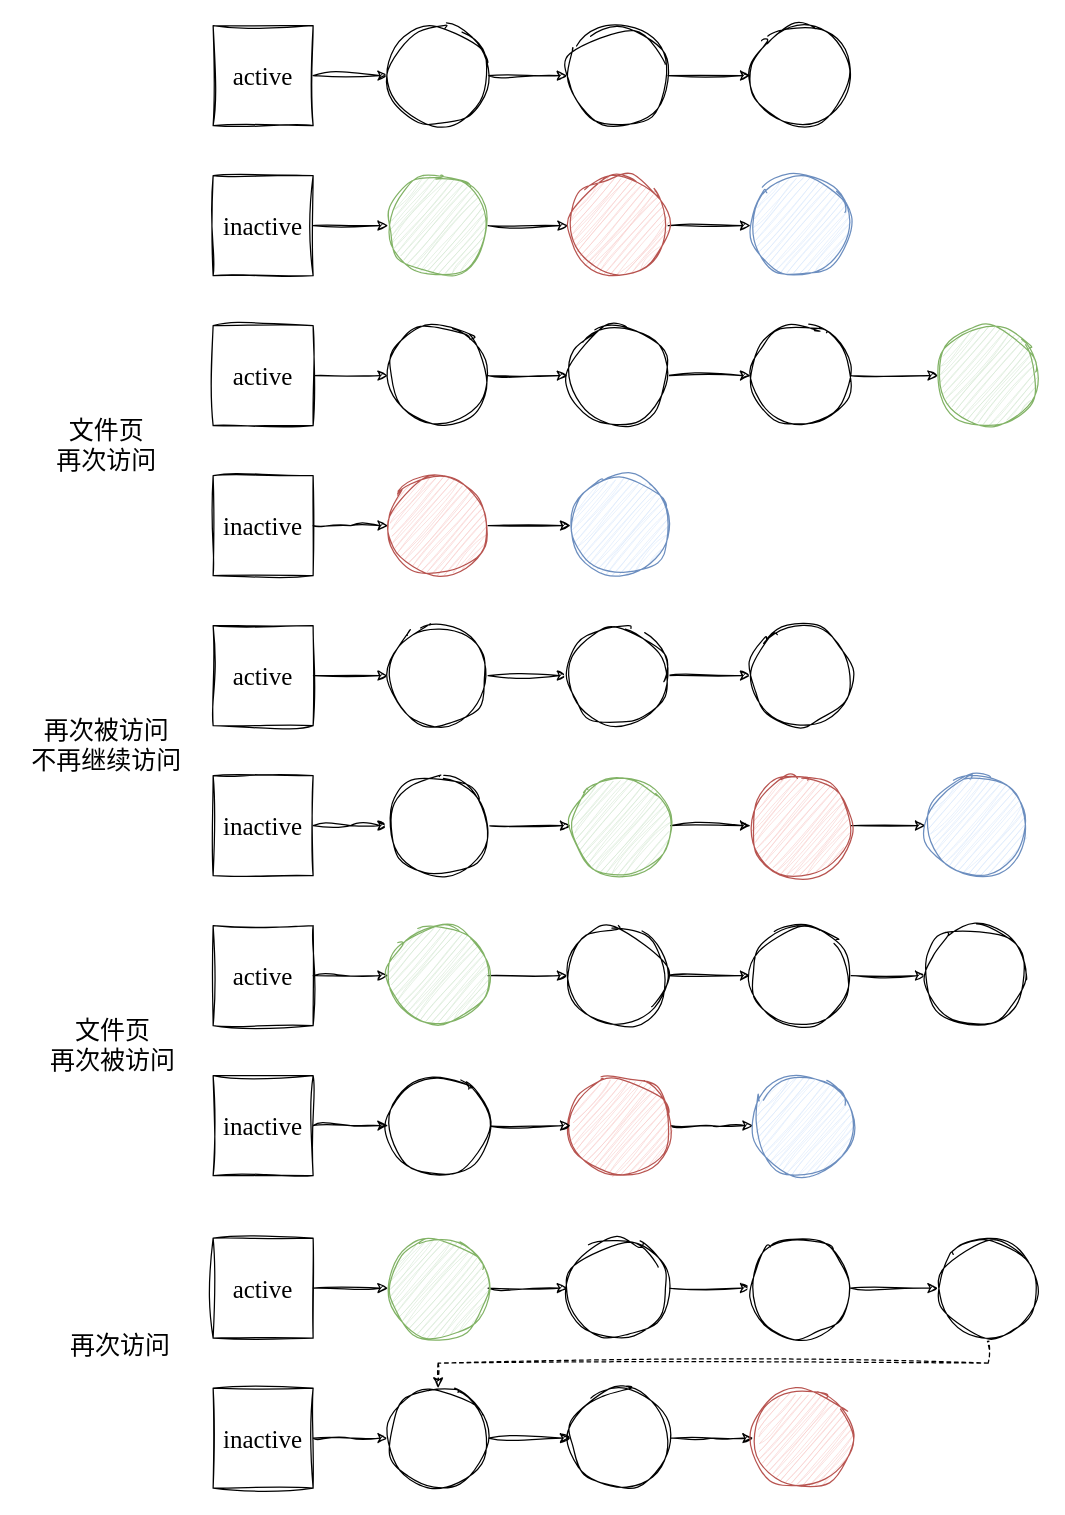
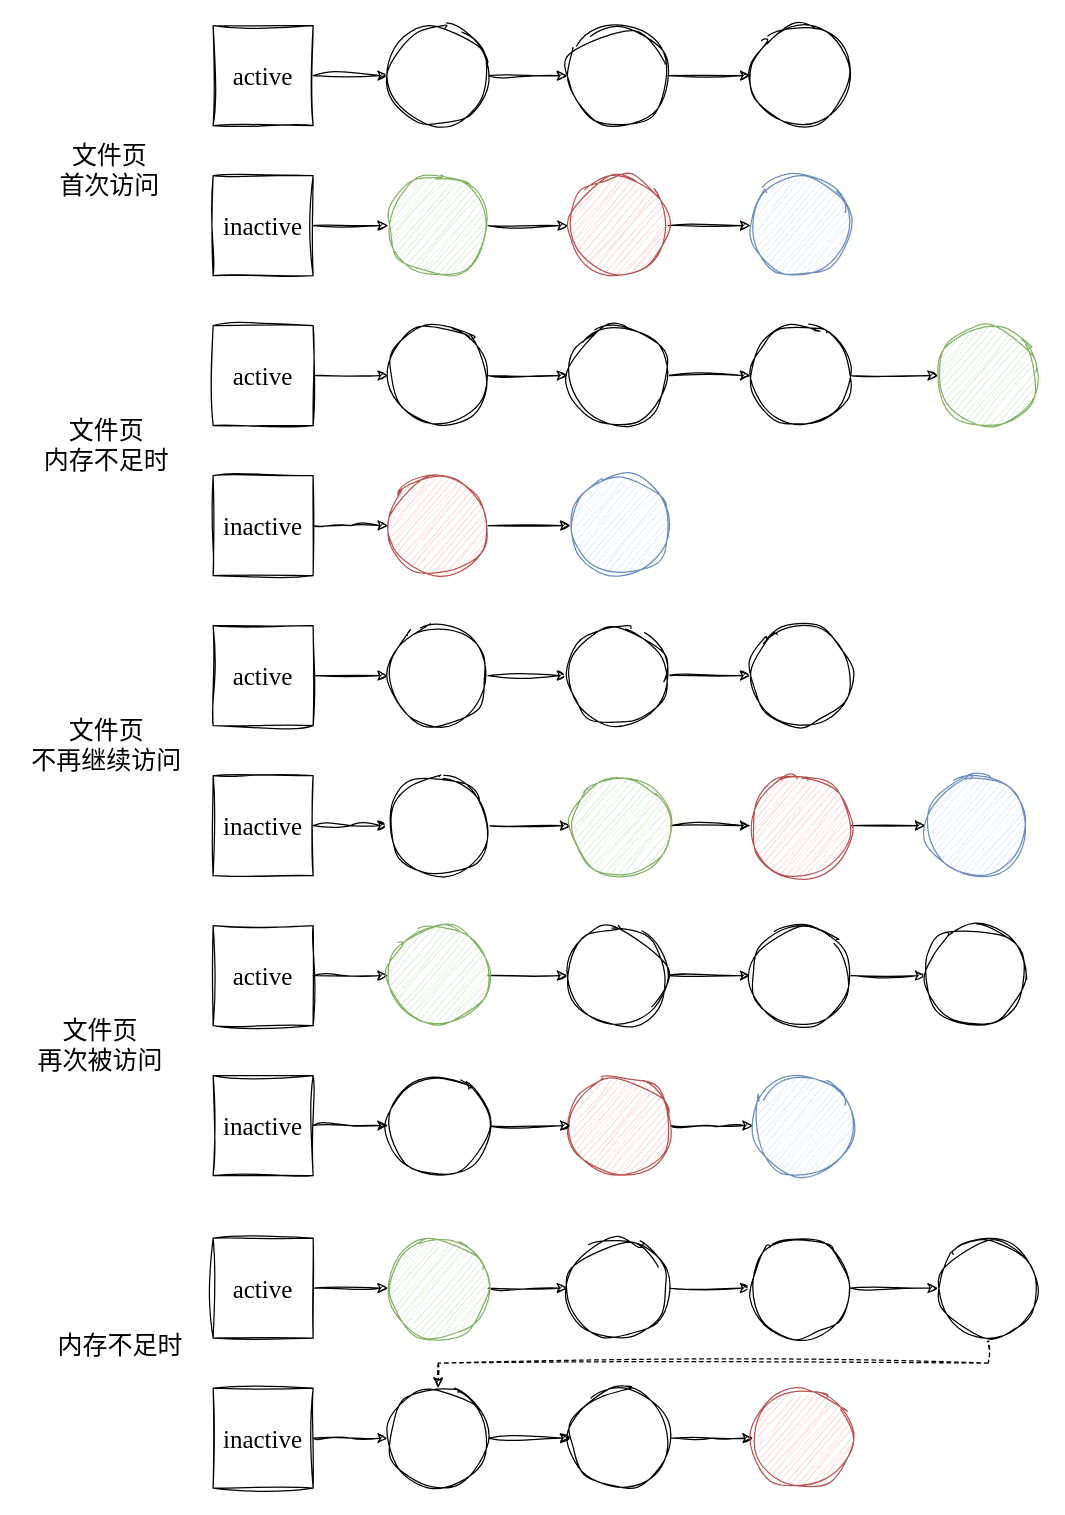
+ <mxCell id="16" value="文件页&lt;br&gt;首次访问" style="text;html=1;strokeColor=none;fillColor=none;align=center;verticalAlign=middle;whiteSpace=wrap;rounded=0;fontSize=20;fontFamily=Architects Daughter;" vertex="1" parent="1"><mxGeometry x="20" y="90" width="135" height="90" as="geometry" /></mxCell>
- <mxCell id="30" value="文件页&lt;br&gt;再次访问" style="text;html=1;strokeColor=none;fillColor=none;align=center;verticalAlign=middle;whiteSpace=wrap;rounded=0;fontSize=20;fontFamily=Architects Daughter;" vertex="1" parent="1"><mxGeometry x="20" y="310" width="130" height="90" as="geometry" /></mxCell>
+ <mxCell id="30" value="文件页&lt;br&gt;内存不足时" style="text;html=1;strokeColor=none;fillColor=none;align=center;verticalAlign=middle;whiteSpace=wrap;rounded=0;fontSize=20;fontFamily=Architects Daughter;" vertex="1" parent="1"><mxGeometry x="20" y="310" width="130" height="90" as="geometry" /></mxCell>
- <mxCell id="45" value="再次被访问&lt;br&gt;不再继续访问" style="text;html=1;strokeColor=none;fillColor=none;align=center;verticalAlign=middle;whiteSpace=wrap;rounded=0;fontSize=20;fontFamily=Architects Daughter;" vertex="1" parent="1"><mxGeometry x="20" y="550" width="130" height="90" as="geometry" /></mxCell>
+ <mxCell id="45" value="文件页&lt;br&gt;不再继续访问" style="text;html=1;strokeColor=none;fillColor=none;align=center;verticalAlign=middle;whiteSpace=wrap;rounded=0;fontSize=20;fontFamily=Architects Daughter;" vertex="1" parent="1"><mxGeometry x="20" y="550" width="130" height="90" as="geometry" /></mxCell>
- <mxCell id="60" value="文件页&lt;br&gt;再次被访问" style="text;html=1;strokeColor=none;fillColor=none;align=center;verticalAlign=middle;whiteSpace=wrap;rounded=0;fontSize=20;fontFamily=Architects Daughter;" vertex="1" parent="1"><mxGeometry x="30" y="790" width="120" height="90" as="geometry" /></mxCell>
+ <mxCell id="60" value="文件页&lt;br&gt;再次被访问" style="text;html=1;strokeColor=none;fillColor=none;align=center;verticalAlign=middle;whiteSpace=wrap;rounded=0;fontSize=20;fontFamily=Architects Daughter;" vertex="1" parent="1"><mxGeometry x="20" y="790" width="120" height="90" as="geometry" /></mxCell>
- <mxCell id="78" value="再次访问" style="text;html=1;strokeColor=none;fillColor=none;align=center;verticalAlign=middle;whiteSpace=wrap;rounded=0;fontSize=20;fontFamily=Architects Daughter;" vertex="1" parent="1"><mxGeometry x="36" y="1030" width="120" height="90" as="geometry" /></mxCell>
+ <mxCell id="78" value="内存不足时" style="text;html=1;strokeColor=none;fillColor=none;align=center;verticalAlign=middle;whiteSpace=wrap;rounded=0;fontSize=20;fontFamily=Architects Daughter;" vertex="1" parent="1"><mxGeometry x="36" y="1030" width="120" height="90" as="geometry" /></mxCell>
